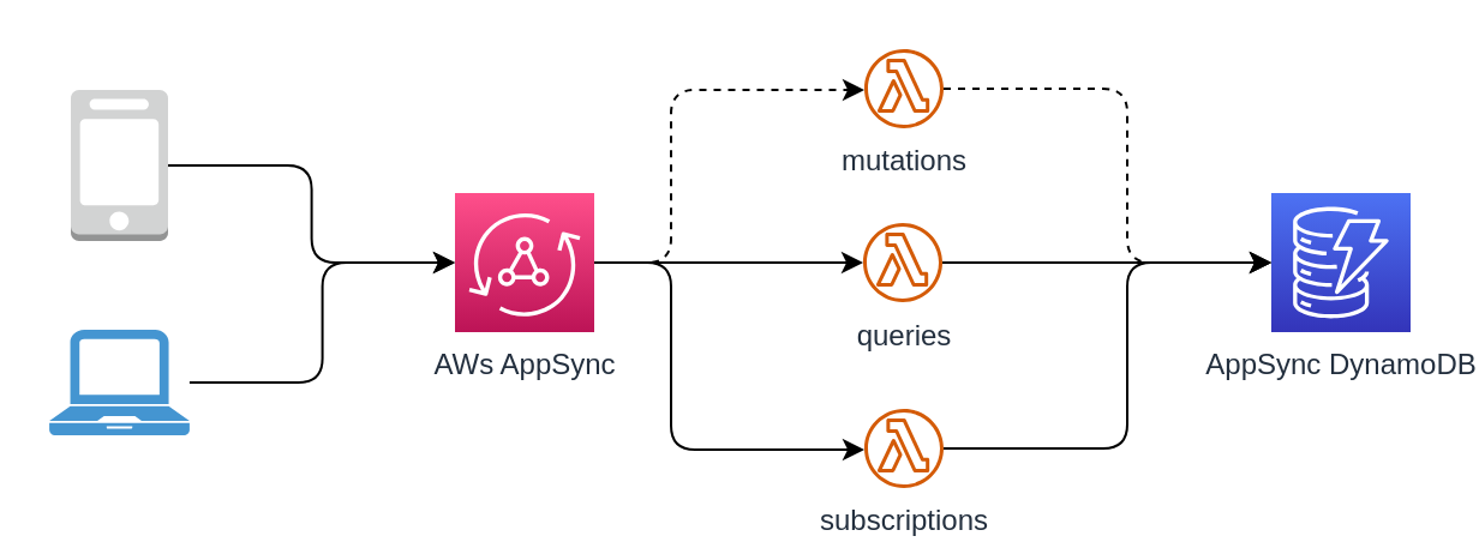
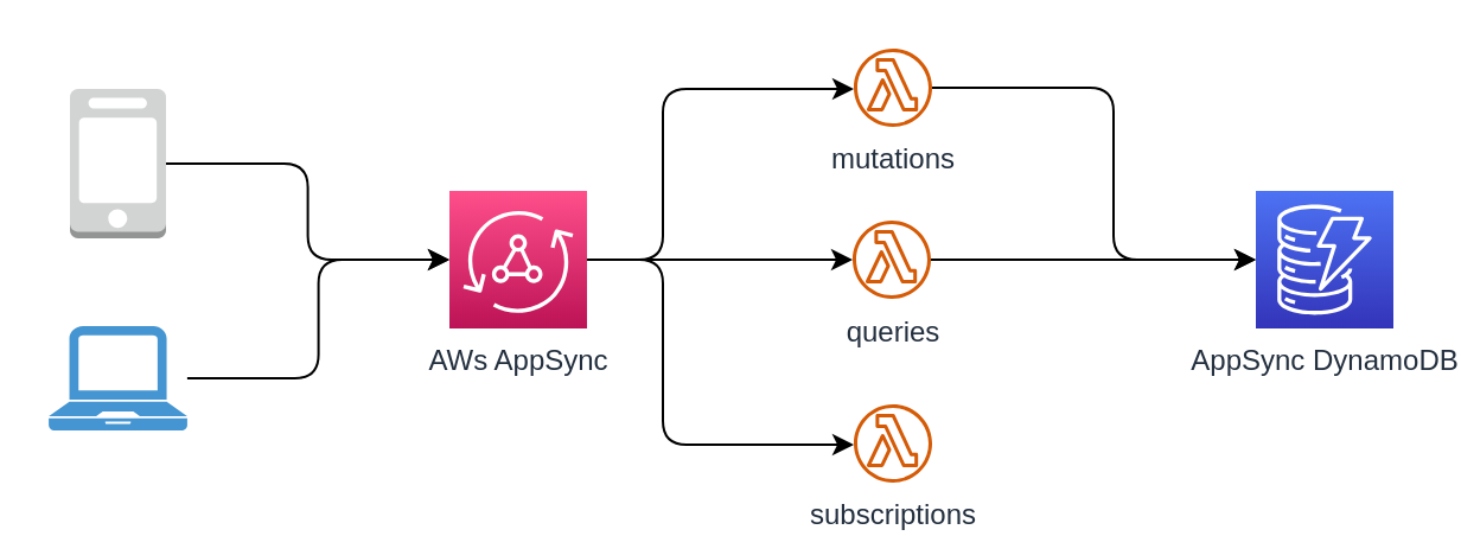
- <mxCell id="10" value="" style="edgeStyle=orthogonalEdgeStyle;html=1;dashed=1;" parent="1" source="11" target="5" edge="1"><mxGeometry relative="1" as="geometry"><Array as="points"><mxPoint x="469" y="37" /><mxPoint x="469" y="109" /></Array></mxGeometry></mxCell>
+ <mxCell id="10" value="" style="edgeStyle=orthogonalEdgeStyle;html=1;" parent="1" source="11" target="5" edge="1"><mxGeometry relative="1" as="geometry"><Array as="points"><mxPoint x="469" y="37" /><mxPoint x="469" y="109" /></Array></mxGeometry></mxCell>
- <mxCell id="2" value="" style="edgeStyle=orthogonalEdgeStyle;html=1;dashed=1;" parent="1" source="4" target="11" edge="1"><mxGeometry relative="1" as="geometry"><mxPoint x="356" y="109" as="targetPoint" /><Array as="points"><mxPoint x="279" y="109" /><mxPoint x="279" y="37" /></Array></mxGeometry></mxCell>
+ <mxCell id="2" value="" style="edgeStyle=orthogonalEdgeStyle;html=1;" parent="1" source="4" target="11" edge="1"><mxGeometry relative="1" as="geometry"><mxPoint x="356" y="109" as="targetPoint" /><Array as="points"><mxPoint x="279" y="109" /><mxPoint x="279" y="37" /></Array></mxGeometry></mxCell>
- <mxCell id="14" value="" style="edgeStyle=orthogonalEdgeStyle;html=1;" parent="1" source="15" target="5" edge="1"><mxGeometry relative="1" as="geometry"><Array as="points"><mxPoint x="469" y="187" /><mxPoint x="469" y="109" /></Array></mxGeometry></mxCell>
